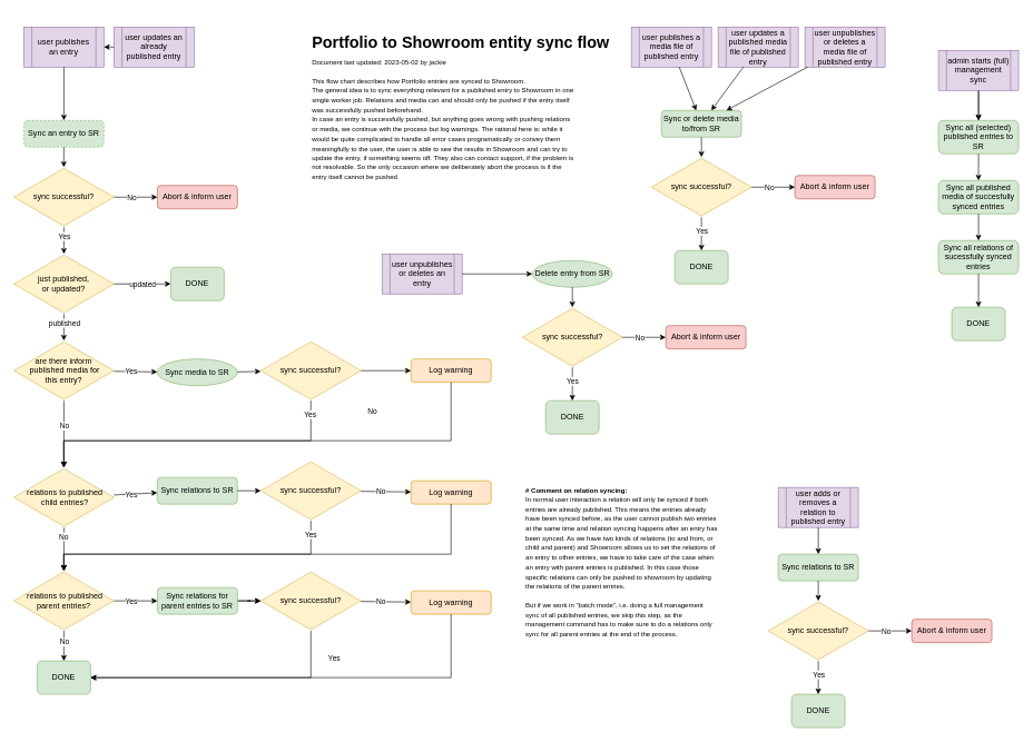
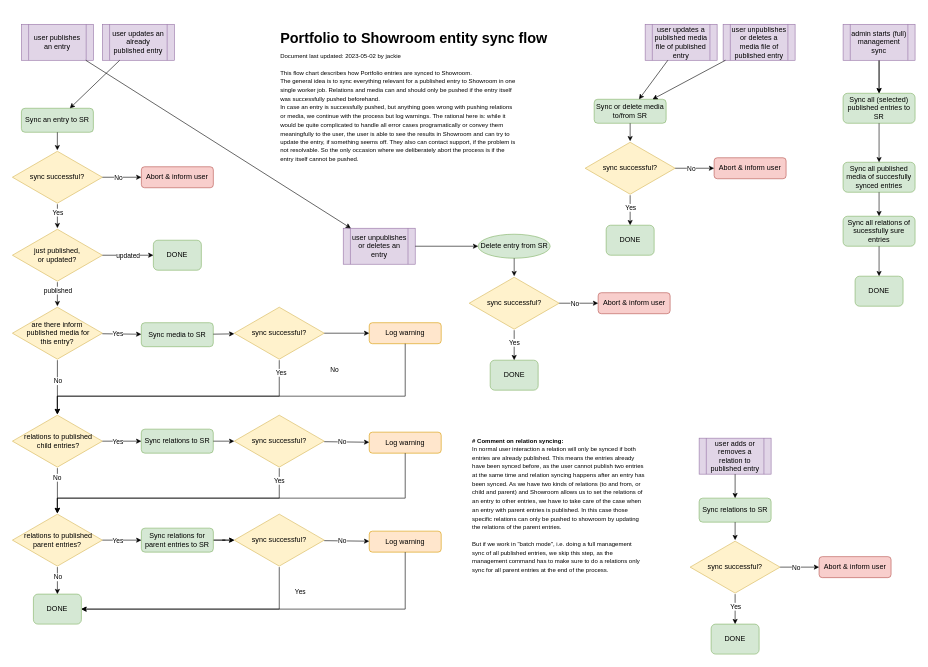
- <mxCell id="54" value="" style="endArrow=classic;html=1;rounded=0;" parent="1" source="44" target="40" edge="1"><mxGeometry width="50" height="50" relative="1" as="geometry"><mxPoint x="105" y="110" as="sourcePoint" /><mxPoint x="105" y="190" as="targetPoint" /></mxGeometry></mxCell>
+ <mxCell id="54" value="" style="endArrow=classic;html=1;rounded=0;" parent="1" source="44" target="2" edge="1"><mxGeometry width="50" height="50" relative="1" as="geometry"><mxPoint x="105" y="110" as="sourcePoint" /><mxPoint x="105" y="190" as="targetPoint" /></mxGeometry></mxCell>
- <mxCell id="41" value="user publishes a media file of published entry" style="shape=process;whiteSpace=wrap;html=1;backgroundOutline=1;fillColor=#e1d5e7;strokeColor=#9673a6;" parent="1" vertex="1"><mxGeometry x="945" y="40" width="120" height="60" as="geometry" /></mxCell>
- <mxCell id="46" value="admin starts (full) management sync" style="shape=process;whiteSpace=wrap;html=1;backgroundOutline=1;fillColor=#e1d5e7;strokeColor=#9673a6;" parent="1" vertex="1"><mxGeometry x="1405" y="75" width="120" height="60" as="geometry" /></mxCell>
+ <mxCell id="46" value="admin starts (full) management sync" style="shape=process;whiteSpace=wrap;html=1;backgroundOutline=1;fillColor=#e1d5e7;strokeColor=#9673a6;" parent="1" vertex="1"><mxGeometry x="1405" y="40" width="120" height="60" as="geometry" /></mxCell>
- <mxCell id="105" value="" style="endArrow=classic;html=1;rounded=0;" parent="1" source="41" target="94" edge="1"><mxGeometry width="50" height="50" relative="1" as="geometry"><mxPoint x="1145" y="110" as="sourcePoint" /><mxPoint x="1080" y="175" as="targetPoint" /></mxGeometry></mxCell>
- <mxCell id="47" value="" style="endArrow=classic;html=1;rounded=0;" parent="1" source="40" target="2" edge="1"><mxGeometry width="50" height="50" relative="1" as="geometry"><mxPoint x="105" y="230" as="sourcePoint" /><mxPoint x="105" y="260" as="targetPoint" /></mxGeometry></mxCell>
+ <mxCell id="47" value="" style="endArrow=classic;html=1;rounded=0;" parent="1" source="40" target="42" edge="1"><mxGeometry width="50" height="50" relative="1" as="geometry"><mxPoint x="105" y="230" as="sourcePoint" /><mxPoint x="105" y="260" as="targetPoint" /></mxGeometry></mxCell>
- <mxCell id="2" value="Sync an entry to SR" style="rounded=1;whiteSpace=wrap;html=1;fillColor=#d5e8d4;strokeColor=#82b366;dashed=1;" parent="1" vertex="1"><mxGeometry x="35.13" y="180" width="120" height="40" as="geometry" /></mxCell>
+ <mxCell id="2" value="Sync an entry to SR" style="rounded=1;whiteSpace=wrap;html=1;fillColor=#d5e8d4;strokeColor=#82b366;" parent="1" vertex="1"><mxGeometry x="35.13" y="180" width="120" height="40" as="geometry" /></mxCell>
- <mxCell id="106" value="Sync all (selected) published entries to SR" style="rounded=1;whiteSpace=wrap;html=1;fillColor=#d5e8d4;strokeColor=#82b366;" parent="1" vertex="1"><mxGeometry x="1405" y="180" width="120" height="50" as="geometry" /></mxCell>
+ <mxCell id="106" value="Sync all (selected) published entries to SR" style="rounded=1;whiteSpace=wrap;html=1;fillColor=#d5e8d4;strokeColor=#82b366;" parent="1" vertex="1"><mxGeometry x="1405" y="155" width="120" height="50" as="geometry" /></mxCell>
- <mxCell id="108" value="Sync all relations of sucessfully synced entries" style="rounded=1;whiteSpace=wrap;html=1;fillColor=#d5e8d4;strokeColor=#82b366;" parent="1" vertex="1"><mxGeometry x="1405" y="360" width="120" height="50" as="geometry" /></mxCell>
+ <mxCell id="108" value="Sync all relations of sucessfully sure entries" style="rounded=1;whiteSpace=wrap;html=1;fillColor=#d5e8d4;strokeColor=#82b366;" parent="1" vertex="1"><mxGeometry x="1405" y="360" width="120" height="50" as="geometry" /></mxCell>
- <mxCell id="22" value="Sync media to SR" style="ellipse;whiteSpace=wrap;html=1;fillColor=#d5e8d4;strokeColor=#82b366;" parent="1" vertex="1"><mxGeometry x="235" y="537.5" width="120" height="40" as="geometry" /></mxCell>
+ <mxCell id="22" value="Sync media to SR" style="rounded=1;whiteSpace=wrap;html=1;fillColor=#d5e8d4;strokeColor=#82b366;" parent="1" vertex="1"><mxGeometry x="235" y="537.5" width="120" height="40" as="geometry" /></mxCell>
- <mxCell id="9" value="&amp;nbsp;relations to published&lt;br&gt;&amp;nbsp;child entries?" style="html=1;whiteSpace=wrap;aspect=fixed;shape=isoRectangle;fillColor=#fff2cc;strokeColor=#d6b656;" parent="1" vertex="1"><mxGeometry x="20.13" y="700" width="150" height="90" as="geometry" /></mxCell>
+ <mxCell id="9" value="&amp;nbsp;relations to published&lt;br&gt;&amp;nbsp;child entries?" style="html=1;whiteSpace=wrap;aspect=fixed;shape=isoRectangle;fillColor=#fff2cc;strokeColor=#d6b656;" parent="1" vertex="1"><mxGeometry x="20.13" y="690" width="150" height="90" as="geometry" /></mxCell>
